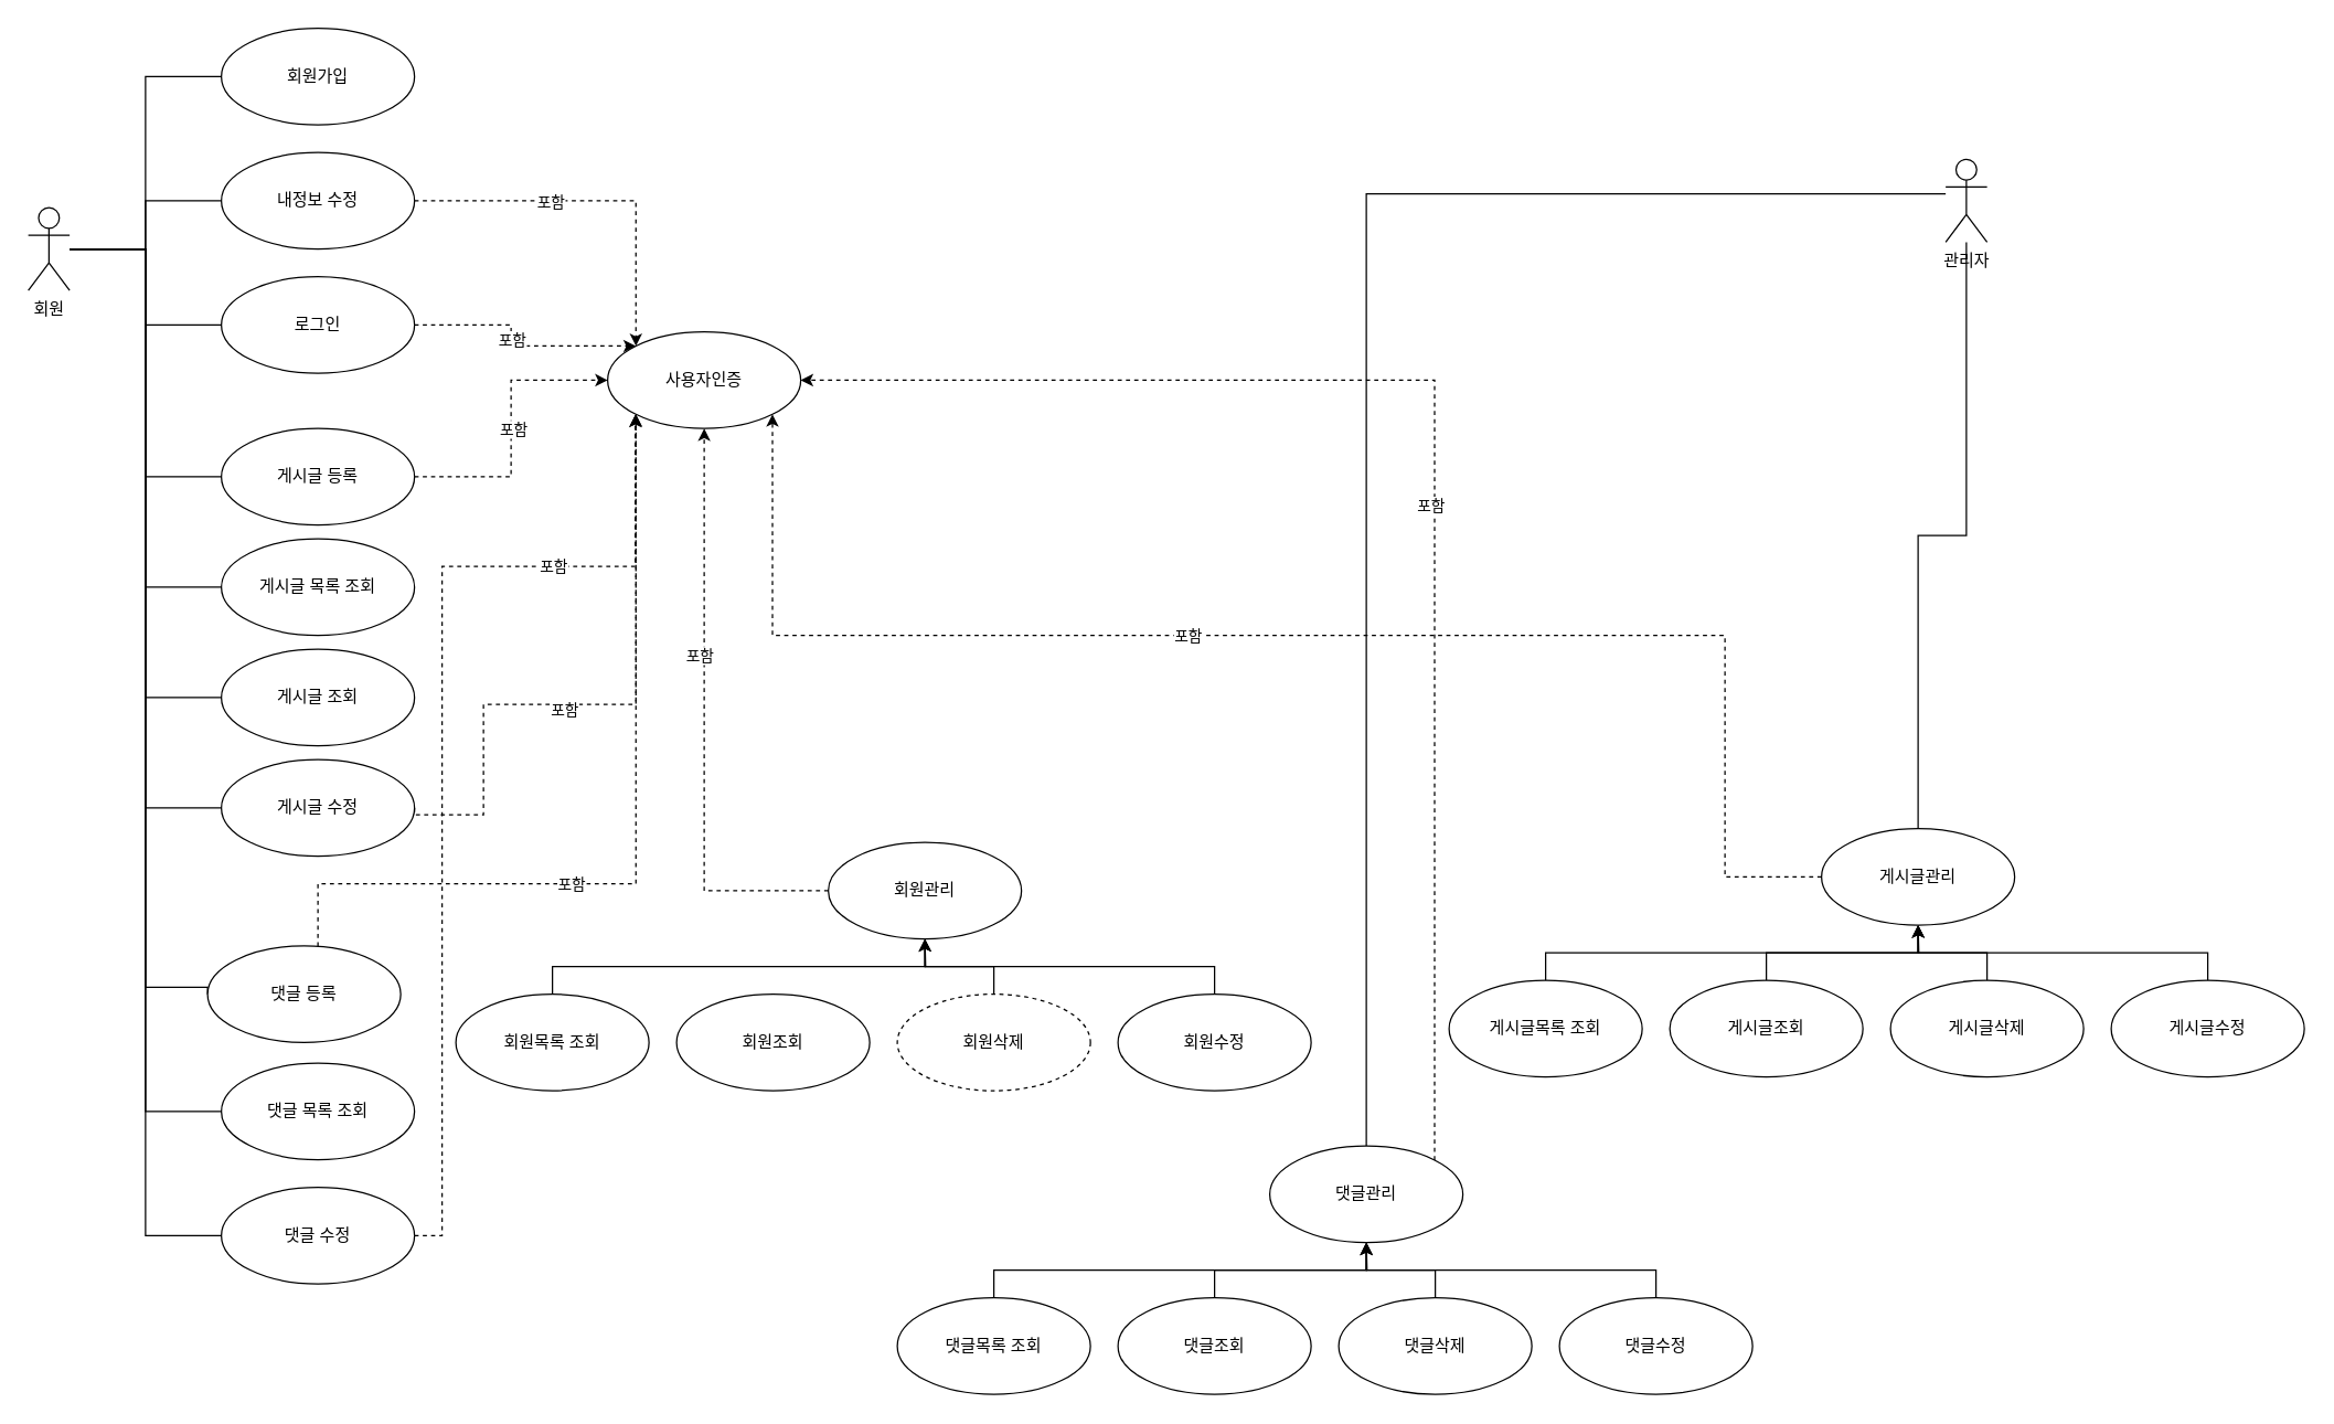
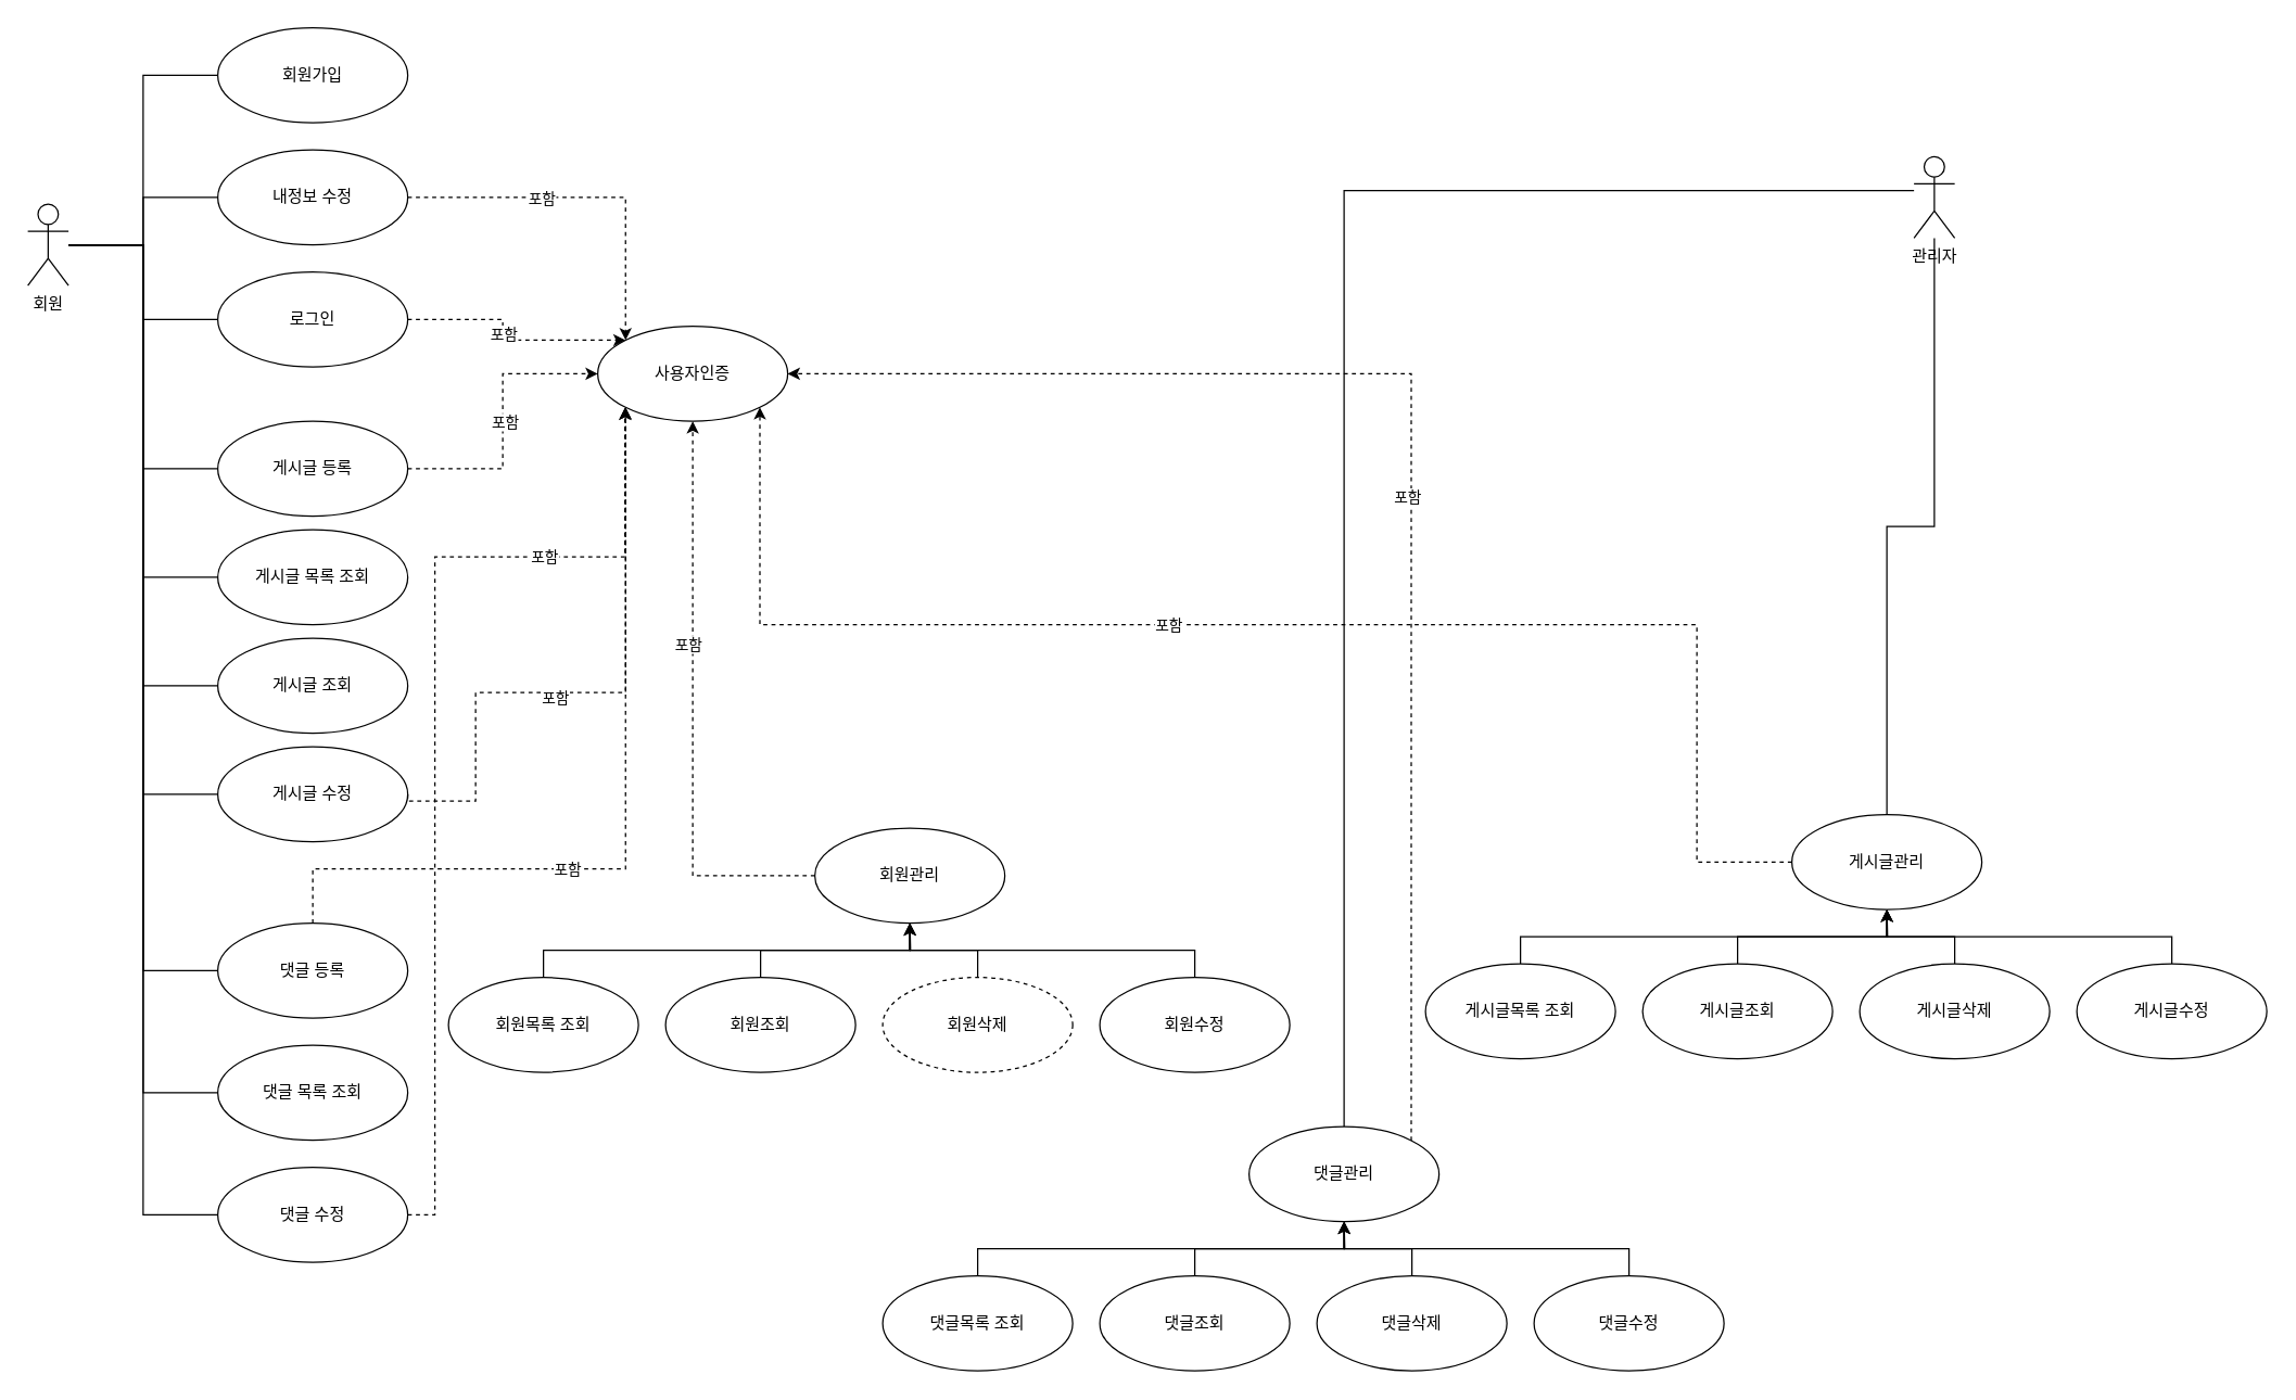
+ <mxCell id="21" style="edgeStyle=orthogonalEdgeStyle;rounded=0;orthogonalLoop=1;jettySize=auto;html=1;entryX=0.5;entryY=1;entryDx=0;entryDy=0;exitX=0.5;exitY=0;exitDx=0;exitDy=0;" edge="1" parent="1" source="22" target="18"><mxGeometry relative="1" as="geometry"><Array as="points"><mxPoint x="560" y="700" /><mxPoint x="670" y="700" /></Array></mxGeometry></mxCell>
- <mxCell id="55" value="댓글 등록" style="ellipse;whiteSpace=wrap;html=1;" vertex="1" parent="1"><mxGeometry x="150" y="685" width="140" height="70" as="geometry" /></mxCell>
+ <mxCell id="55" value="댓글 등록" style="ellipse;whiteSpace=wrap;html=1;" vertex="1" parent="1"><mxGeometry x="160" y="680" width="140" height="70" as="geometry" /></mxCell>
